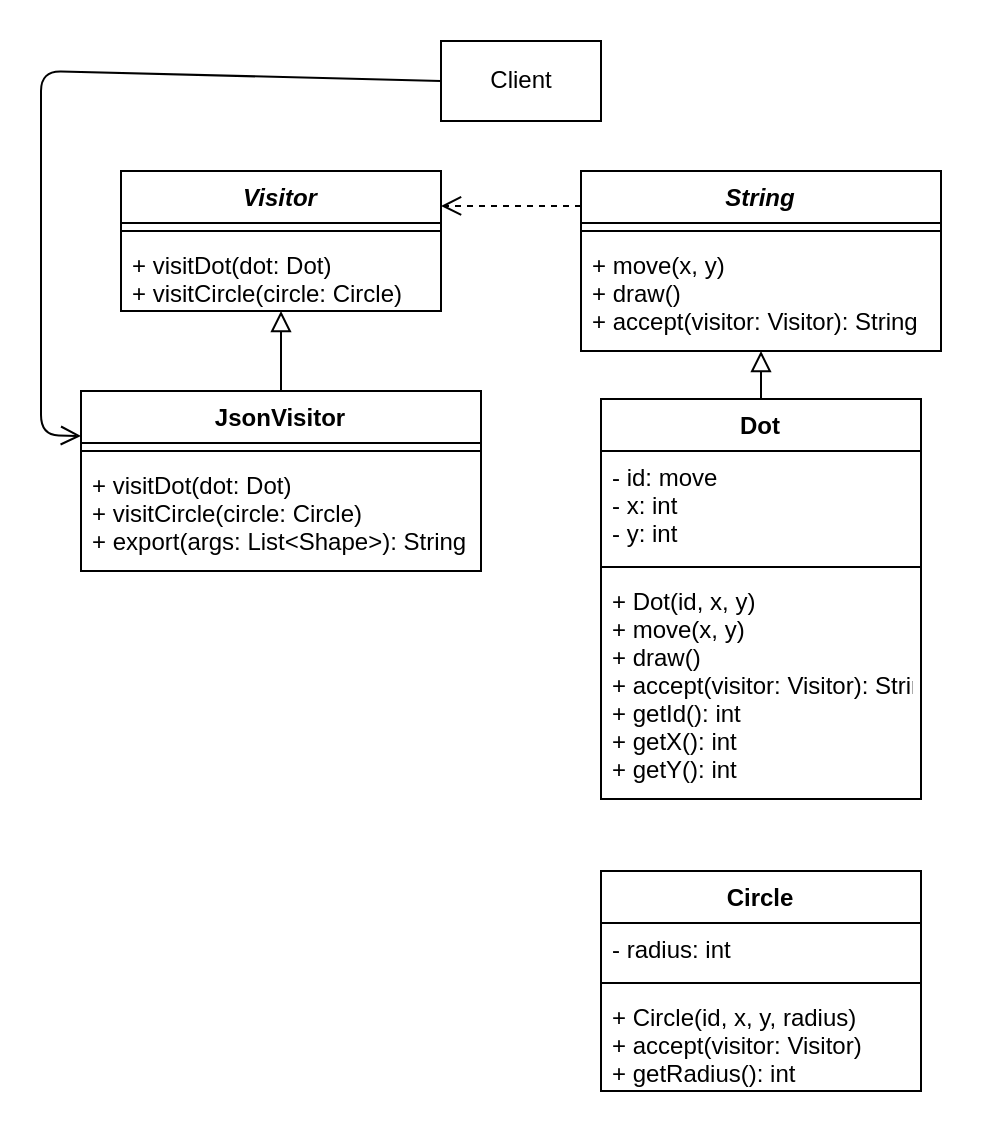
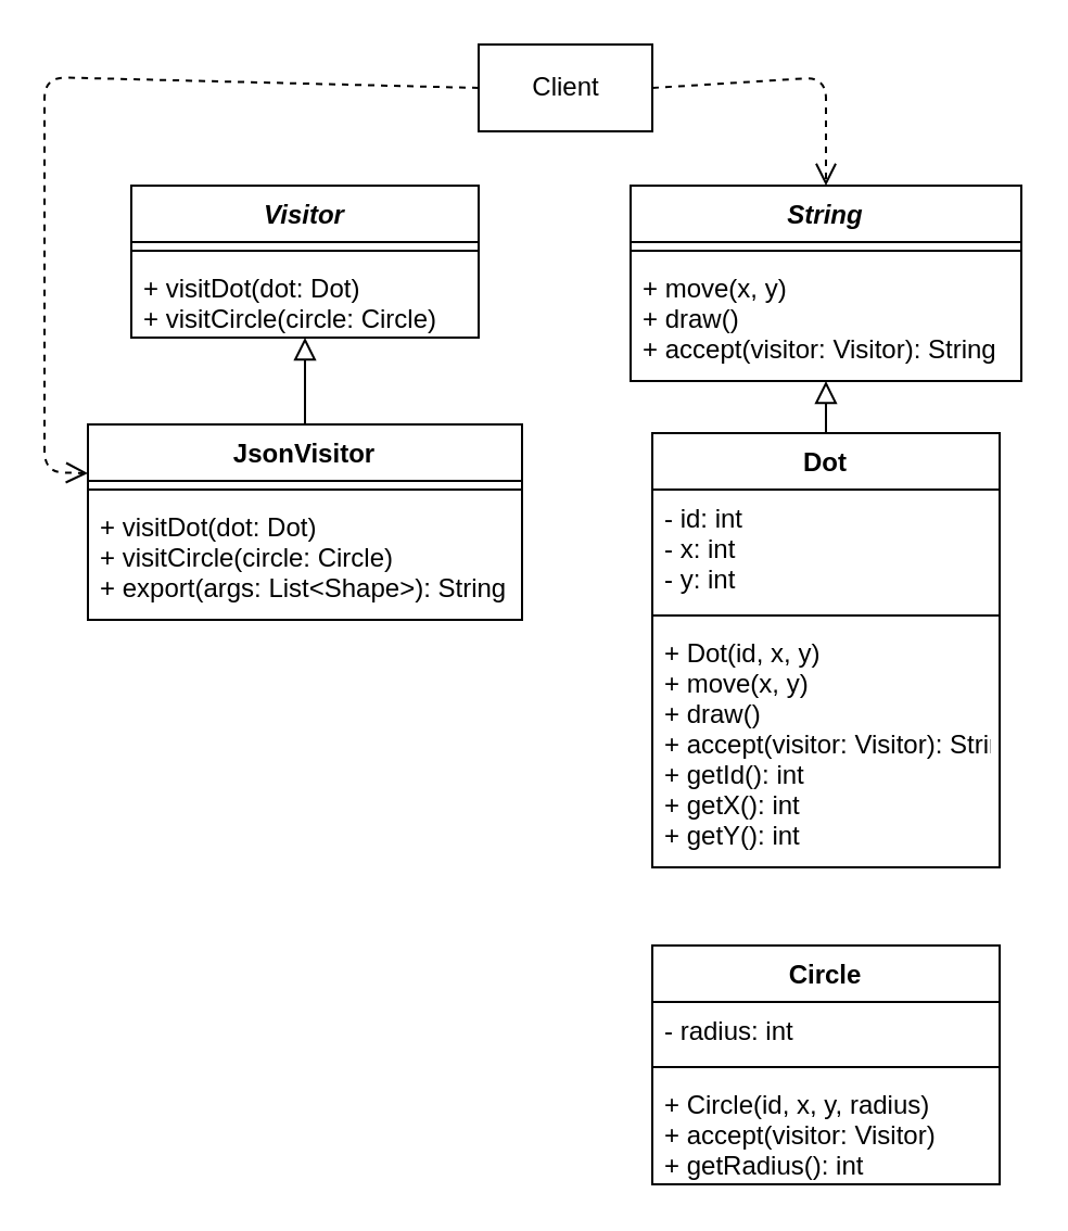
- <mxCell id="24" value="" style="endArrow=open;endSize=8;dashed=0;html=1;exitX=0;exitY=0.5;exitDx=0;exitDy=0;entryX=0;entryY=0.25;entryDx=0;entryDy=0;" edge="1" parent="1" source="22" target="5"><mxGeometry x="1" y="-143" width="160" relative="1" as="geometry"><mxPoint x="100" y="35" as="sourcePoint" /><mxPoint x="20" y="225" as="targetPoint" /><Array as="points"><mxPoint x="20" y="35" /><mxPoint x="20" y="217" /></Array><mxPoint x="140" y="-113" as="offset" /></mxGeometry></mxCell>
+ <mxCell id="24" value="" style="endArrow=open;endSize=8;dashed=1;html=1;exitX=0;exitY=0.5;exitDx=0;exitDy=0;entryX=0;entryY=0.25;entryDx=0;entryDy=0;" edge="1" parent="1" source="22" target="5"><mxGeometry x="1" y="-143" width="160" relative="1" as="geometry"><mxPoint x="100" y="35" as="sourcePoint" /><mxPoint x="20" y="225" as="targetPoint" /><Array as="points"><mxPoint x="20" y="35" /><mxPoint x="20" y="217" /></Array><mxPoint x="140" y="-113" as="offset" /></mxGeometry></mxCell>
+ <mxCell id="23" value="" style="endArrow=open;endSize=8;dashed=1;html=1;entryX=0.5;entryY=0;entryDx=0;entryDy=0;exitX=1;exitY=0.5;exitDx=0;exitDy=0;" edge="1" parent="1" source="22" target="8"><mxGeometry x="1" y="-143" width="160" relative="1" as="geometry"><mxPoint x="330" y="34.66" as="sourcePoint" /><mxPoint x="490" y="34.66" as="targetPoint" /><Array as="points"><mxPoint x="380" y="35" /></Array><mxPoint x="140" y="-113" as="offset" /></mxGeometry></mxCell>
- <mxCell id="20" value="" style="endArrow=open;endSize=8;dashed=1;html=1;entryX=1;entryY=0.25;entryDx=0;entryDy=0;exitX=0;exitY=0.194;exitDx=0;exitDy=0;exitPerimeter=0;" edge="1" parent="1" source="8" target="2"><mxGeometry x="-0.143" y="-37" width="160" relative="1" as="geometry"><mxPoint x="260" y="215" as="sourcePoint" /><mxPoint x="420" y="215" as="targetPoint" /><mxPoint as="offset" /></mxGeometry></mxCell>
- <mxCell id="12" value="- id: move&#10;- x: int&#10;- y: int" style="text;strokeColor=none;fillColor=none;align=left;verticalAlign=top;spacingLeft=4;spacingRight=4;overflow=hidden;rotatable=0;points=[[0,0.5],[1,0.5]];portConstraint=eastwest;" vertex="1" parent="11"><mxGeometry y="26" width="160" height="54" as="geometry" /></mxCell>
+ <mxCell id="12" value="- id: int&#10;- x: int&#10;- y: int" style="text;strokeColor=none;fillColor=none;align=left;verticalAlign=top;spacingLeft=4;spacingRight=4;overflow=hidden;rotatable=0;points=[[0,0.5],[1,0.5]];portConstraint=eastwest;" vertex="1" parent="11"><mxGeometry y="26" width="160" height="54" as="geometry" /></mxCell>
